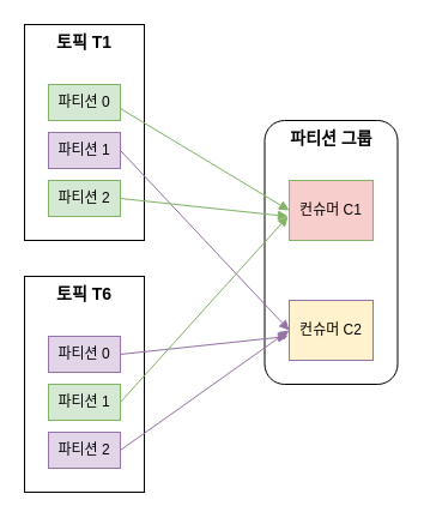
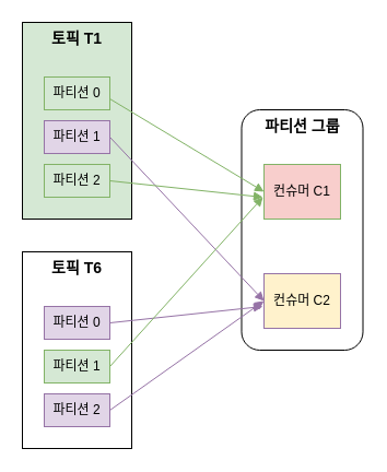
- <mxCell id="2" value="토픽 T1" style="rounded=0;whiteSpace=wrap;html=1;verticalAlign=top;fontSize=14;fontStyle=1" vertex="1" parent="1"><mxGeometry x="20" y="20" width="100" height="180" as="geometry" /></mxCell>
+ <mxCell id="2" value="토픽 T1" style="rounded=0;whiteSpace=wrap;html=1;verticalAlign=top;fontSize=14;fontStyle=1;fillColor=#d5e8d4;" vertex="1" parent="1"><mxGeometry x="20" y="20" width="100" height="180" as="geometry" /></mxCell>
